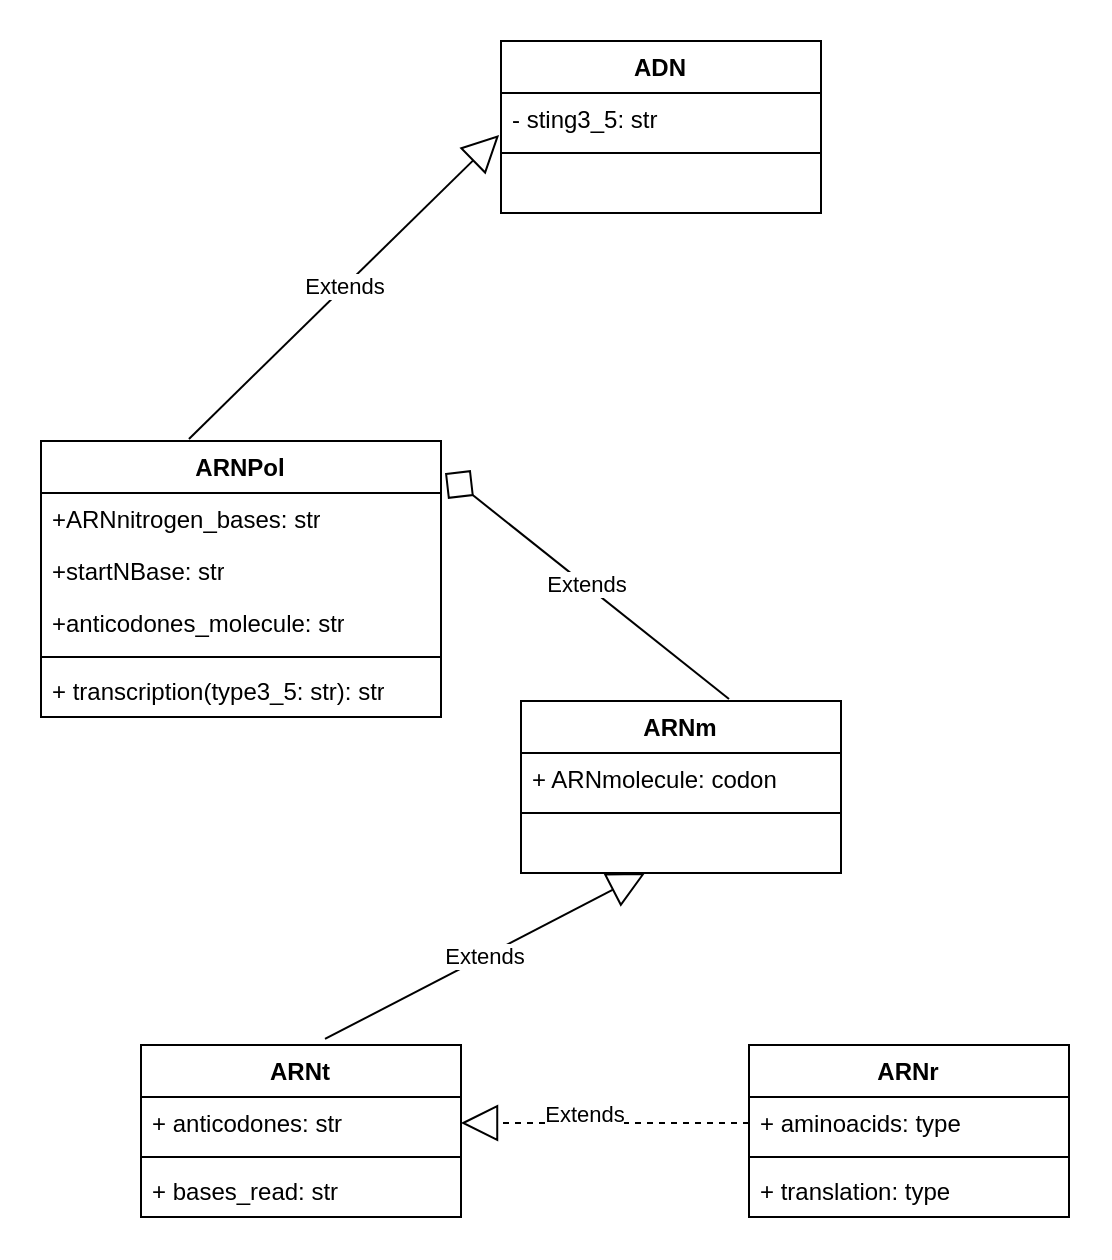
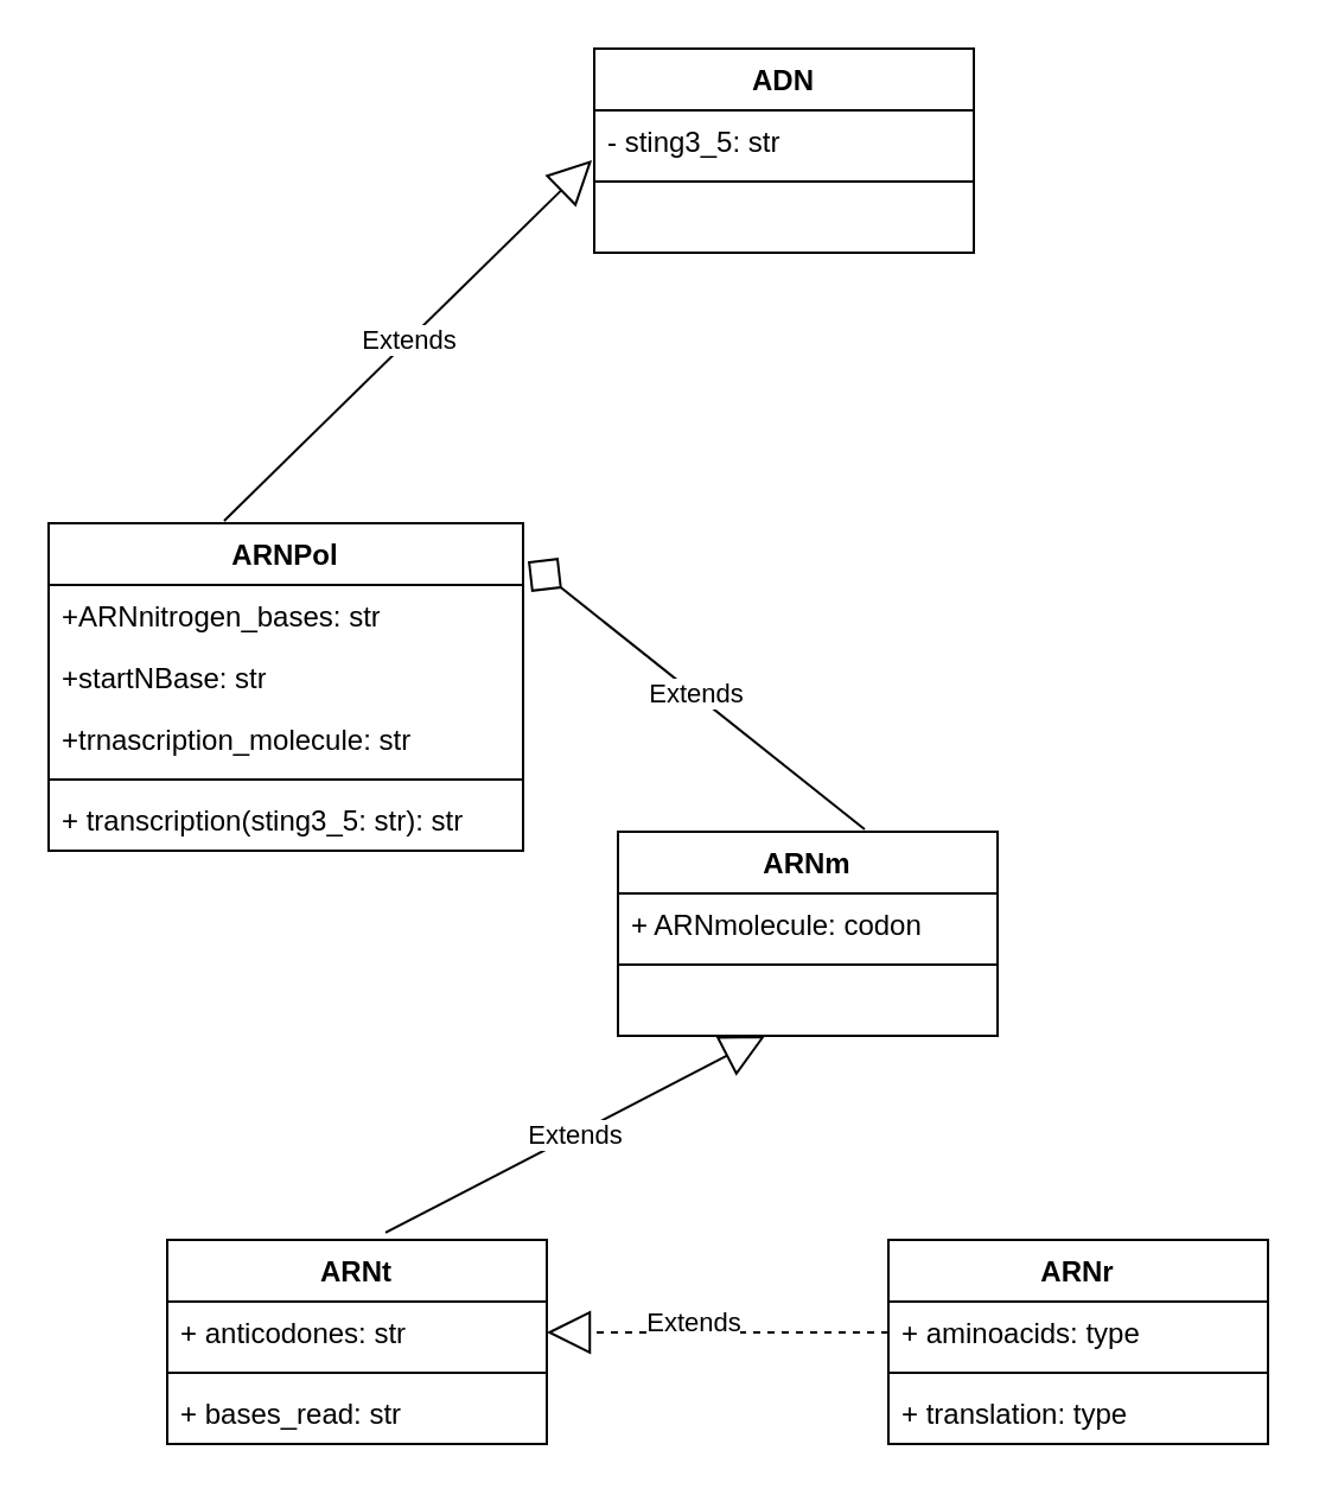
- <mxCell id="10" value="+anticodones_molecule: str" style="text;strokeColor=none;fillColor=none;align=left;verticalAlign=top;spacingLeft=4;spacingRight=4;overflow=hidden;rotatable=0;points=[[0,0.5],[1,0.5]];portConstraint=eastwest;whiteSpace=wrap;html=1;" vertex="1" parent="7"><mxGeometry y="78" width="200" height="26" as="geometry" /></mxCell>
+ <mxCell id="10" value="+trnascription_molecule: str" style="text;strokeColor=none;fillColor=none;align=left;verticalAlign=top;spacingLeft=4;spacingRight=4;overflow=hidden;rotatable=0;points=[[0,0.5],[1,0.5]];portConstraint=eastwest;whiteSpace=wrap;html=1;" vertex="1" parent="7"><mxGeometry y="78" width="200" height="26" as="geometry" /></mxCell>
- <mxCell id="12" value="+ transcription(type3_5: str): str" style="text;strokeColor=none;fillColor=none;align=left;verticalAlign=top;spacingLeft=4;spacingRight=4;overflow=hidden;rotatable=0;points=[[0,0.5],[1,0.5]];portConstraint=eastwest;whiteSpace=wrap;html=1;" vertex="1" parent="7"><mxGeometry y="112" width="200" height="26" as="geometry" /></mxCell>
+ <mxCell id="12" value="+ transcription(sting3_5: str): str" style="text;strokeColor=none;fillColor=none;align=left;verticalAlign=top;spacingLeft=4;spacingRight=4;overflow=hidden;rotatable=0;points=[[0,0.5],[1,0.5]];portConstraint=eastwest;whiteSpace=wrap;html=1;" vertex="1" parent="7"><mxGeometry y="112" width="200" height="26" as="geometry" /></mxCell>
